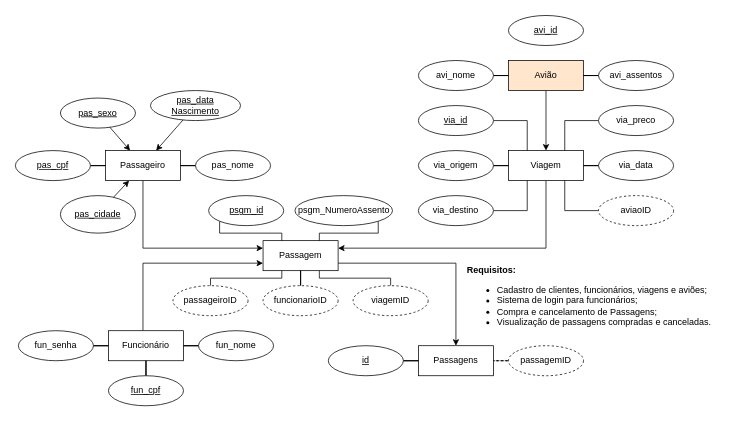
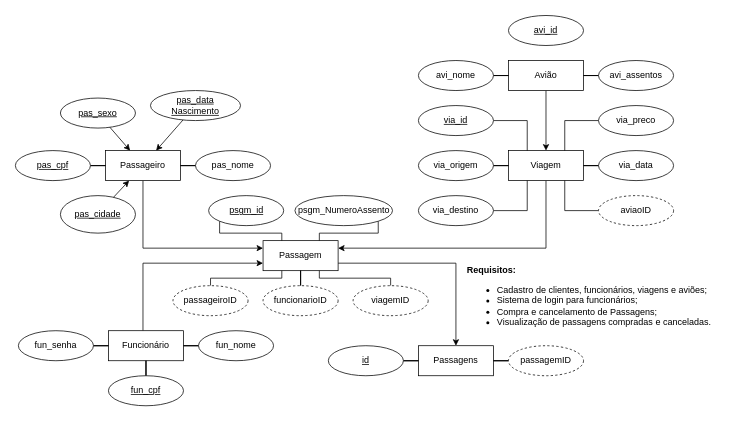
- <mxCell id="11" value="Avião" style="whiteSpace=wrap;html=1;align=center;fillColor=#ffe6cc;" parent="1" vertex="1"><mxGeometry x="677" y="80" width="100" height="40" as="geometry" /></mxCell>
+ <mxCell id="11" value="Avião" style="whiteSpace=wrap;html=1;align=center;" parent="1" vertex="1"><mxGeometry x="677" y="80" width="100" height="40" as="geometry" /></mxCell>
- <mxCell id="52" style="edgeStyle=orthogonalEdgeStyle;rounded=0;orthogonalLoop=1;jettySize=auto;html=1;entryX=1;entryY=0.5;entryDx=0;entryDy=0;endArrow=none;endFill=0;dashed=1;" parent="1" source="53" target="39" edge="1"><mxGeometry relative="1" as="geometry" /></mxCell>
+ <mxCell id="52" style="edgeStyle=orthogonalEdgeStyle;rounded=0;orthogonalLoop=1;jettySize=auto;html=1;entryX=1;entryY=0.5;entryDx=0;entryDy=0;endArrow=none;endFill=0;" parent="1" source="53" target="39" edge="1"><mxGeometry relative="1" as="geometry" /></mxCell>
